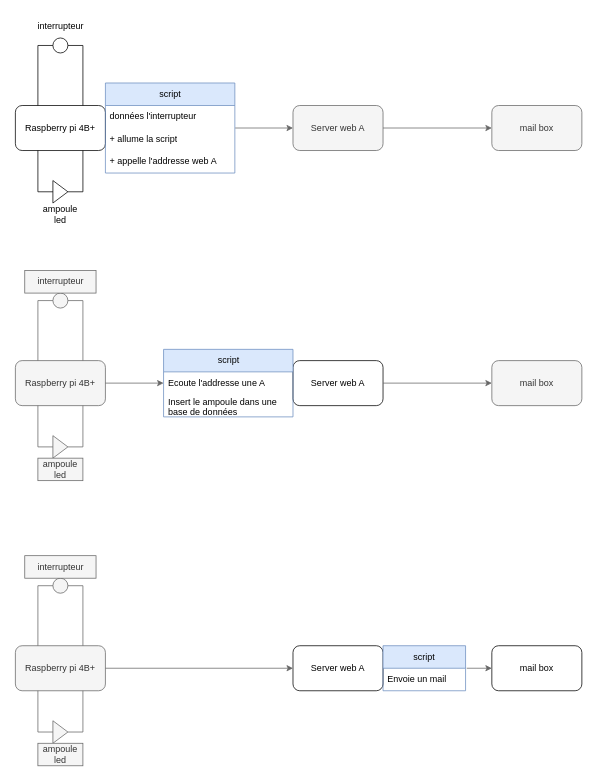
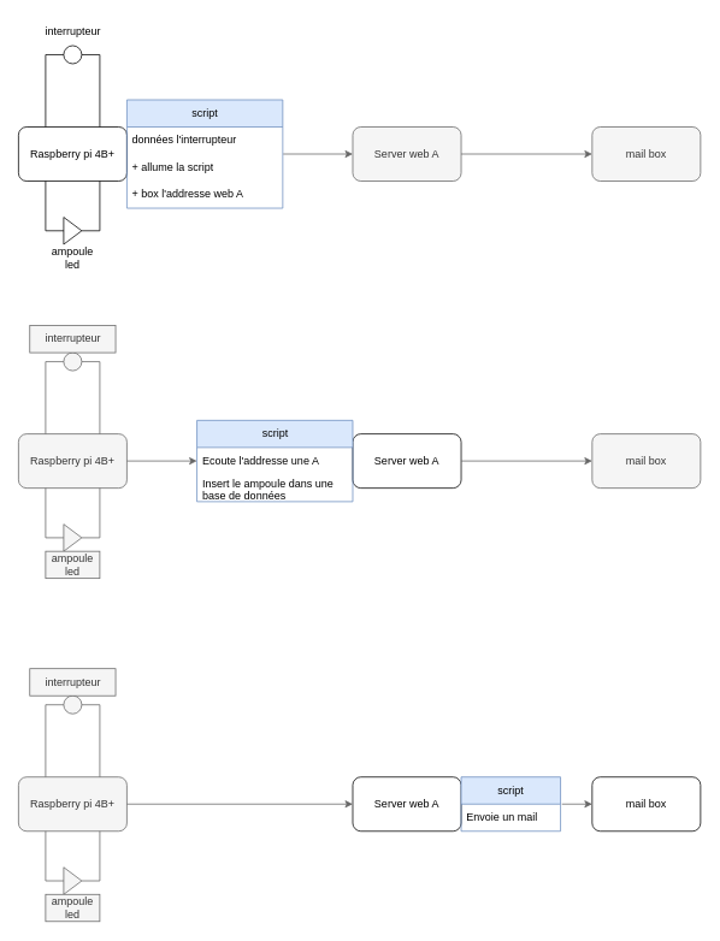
- <mxCell id="33" value="+ appelle l'addresse web A" style="text;strokeColor=none;fillColor=none;align=left;verticalAlign=middle;spacingLeft=4;spacingRight=4;overflow=hidden;points=[[0,0.5],[1,0.5]];portConstraint=eastwest;rotatable=0;whiteSpace=wrap;html=1;" vertex="1" parent="30"><mxGeometry y="90" width="172.5" height="30" as="geometry" /></mxCell>
+ <mxCell id="33" value="+ box l'addresse web A" style="text;strokeColor=none;fillColor=none;align=left;verticalAlign=middle;spacingLeft=4;spacingRight=4;overflow=hidden;points=[[0,0.5],[1,0.5]];portConstraint=eastwest;rotatable=0;whiteSpace=wrap;html=1;" vertex="1" parent="30"><mxGeometry y="90" width="172.5" height="30" as="geometry" /></mxCell>
